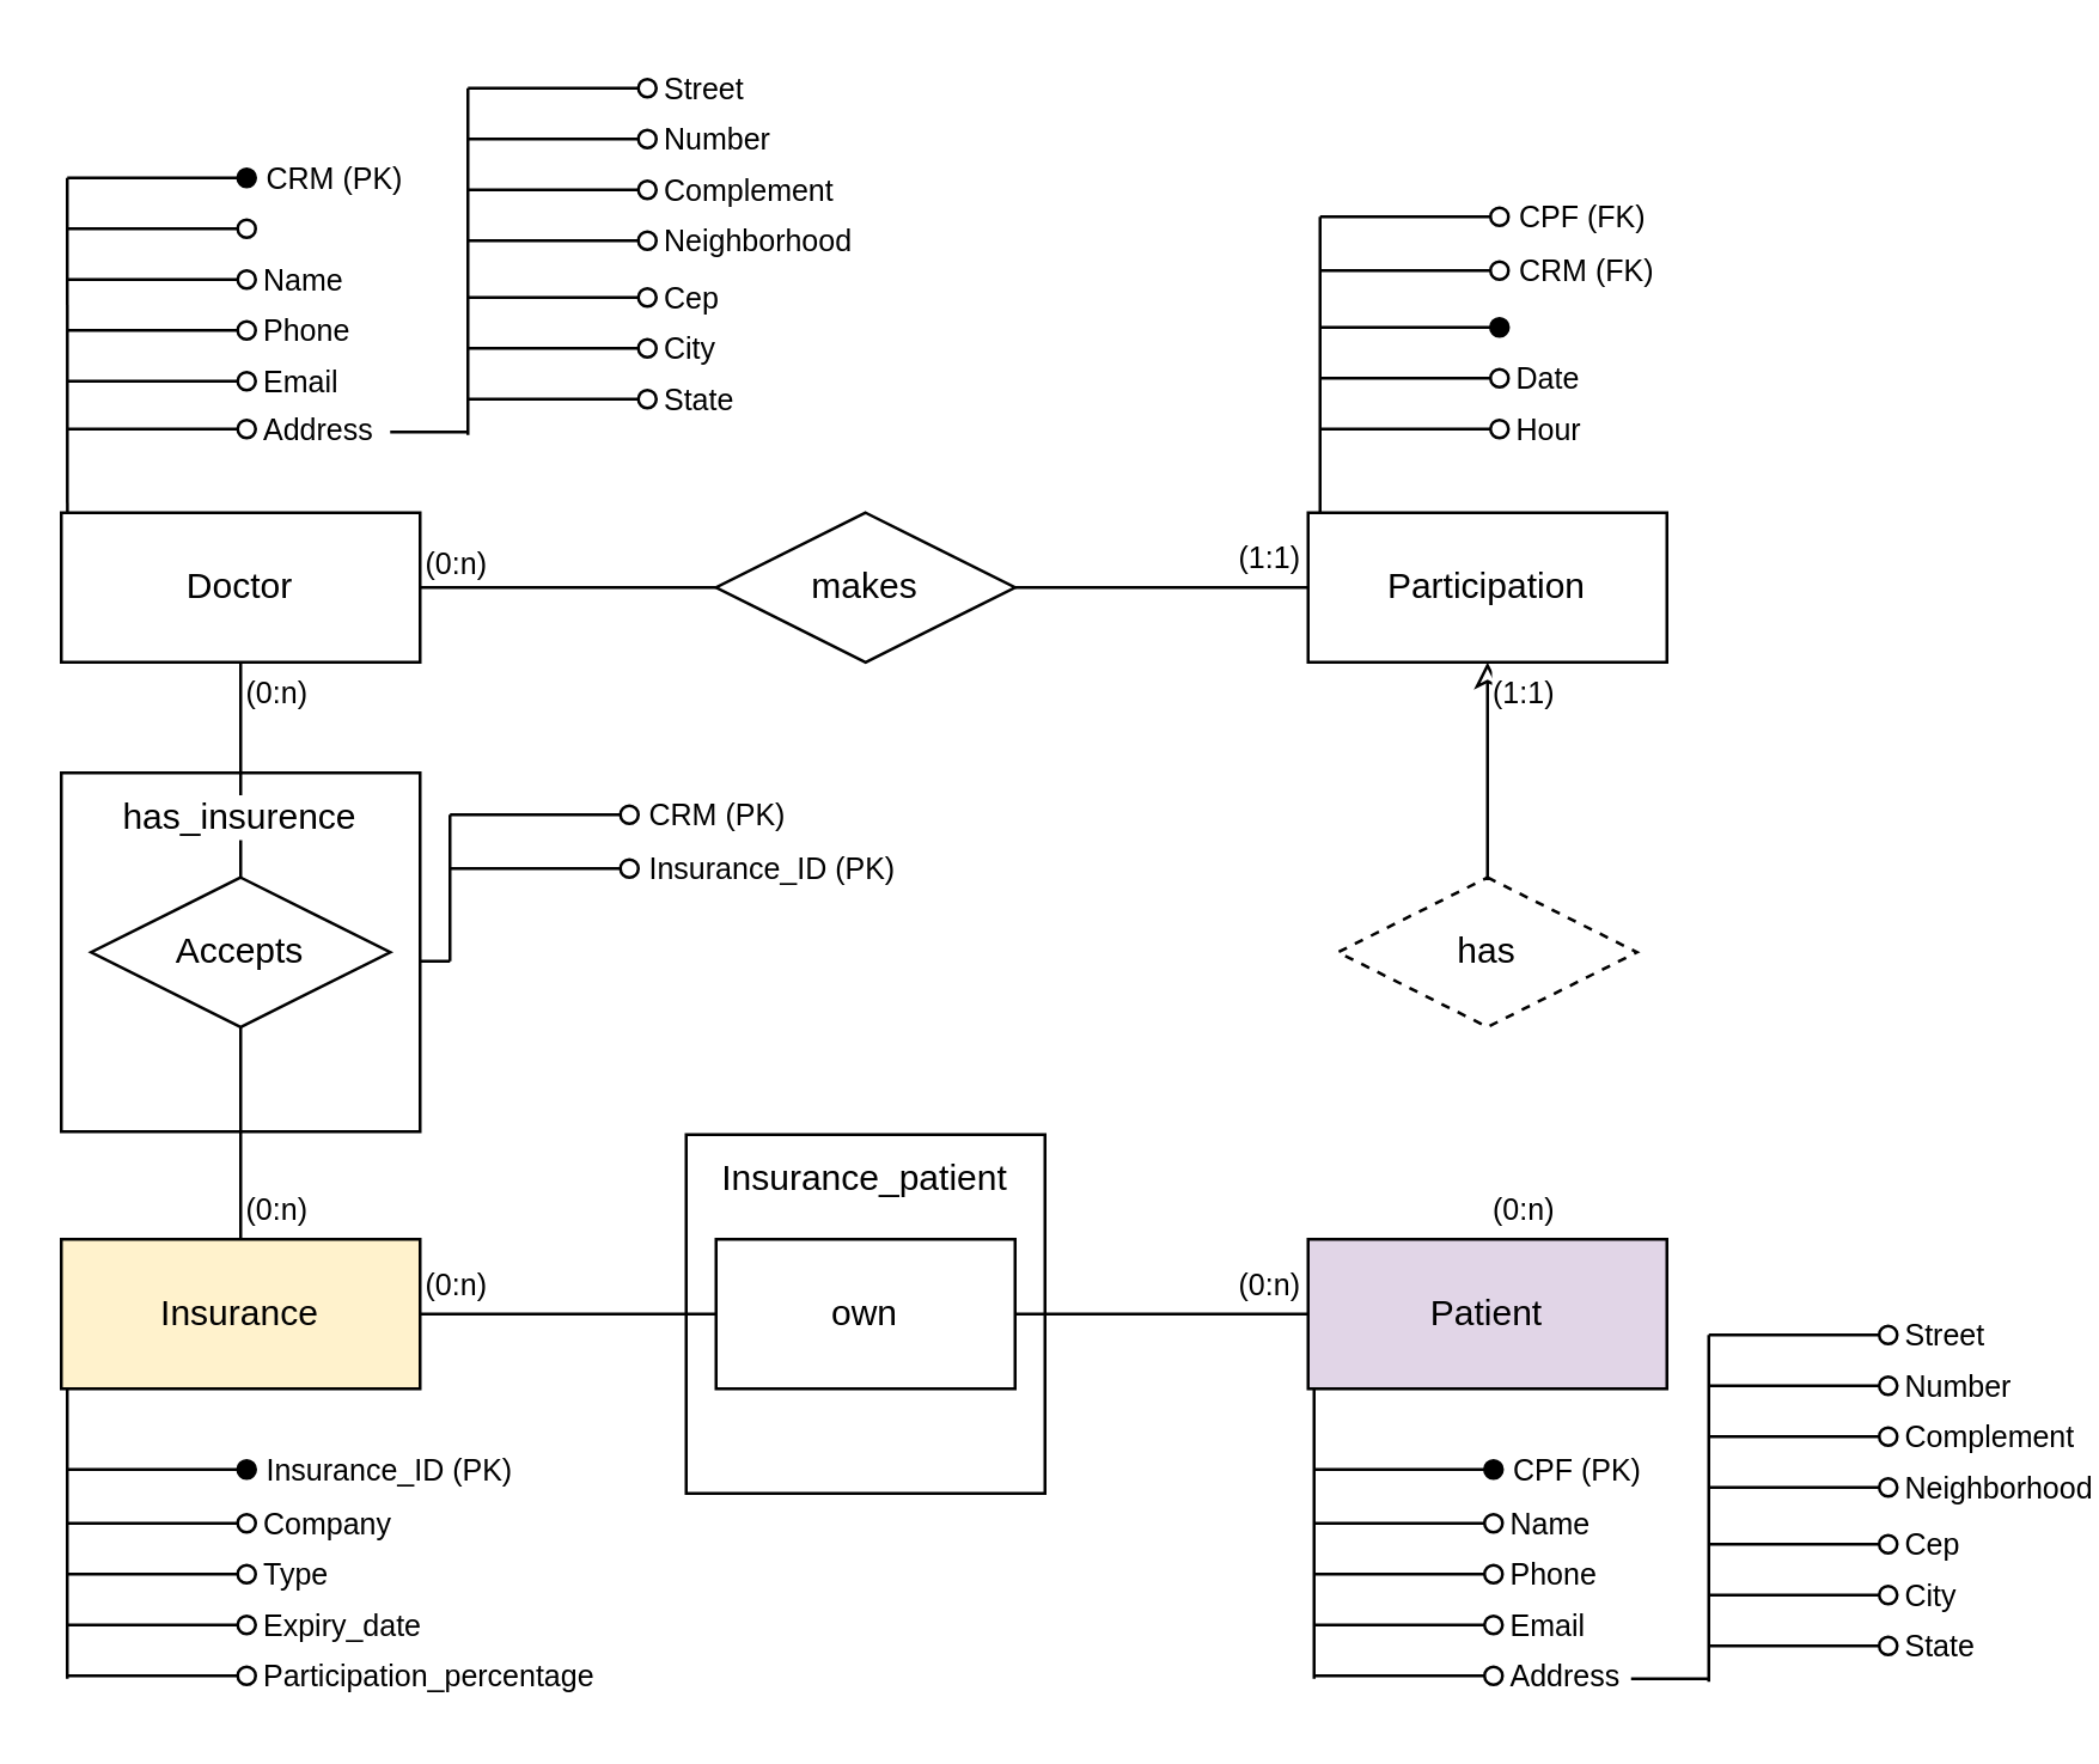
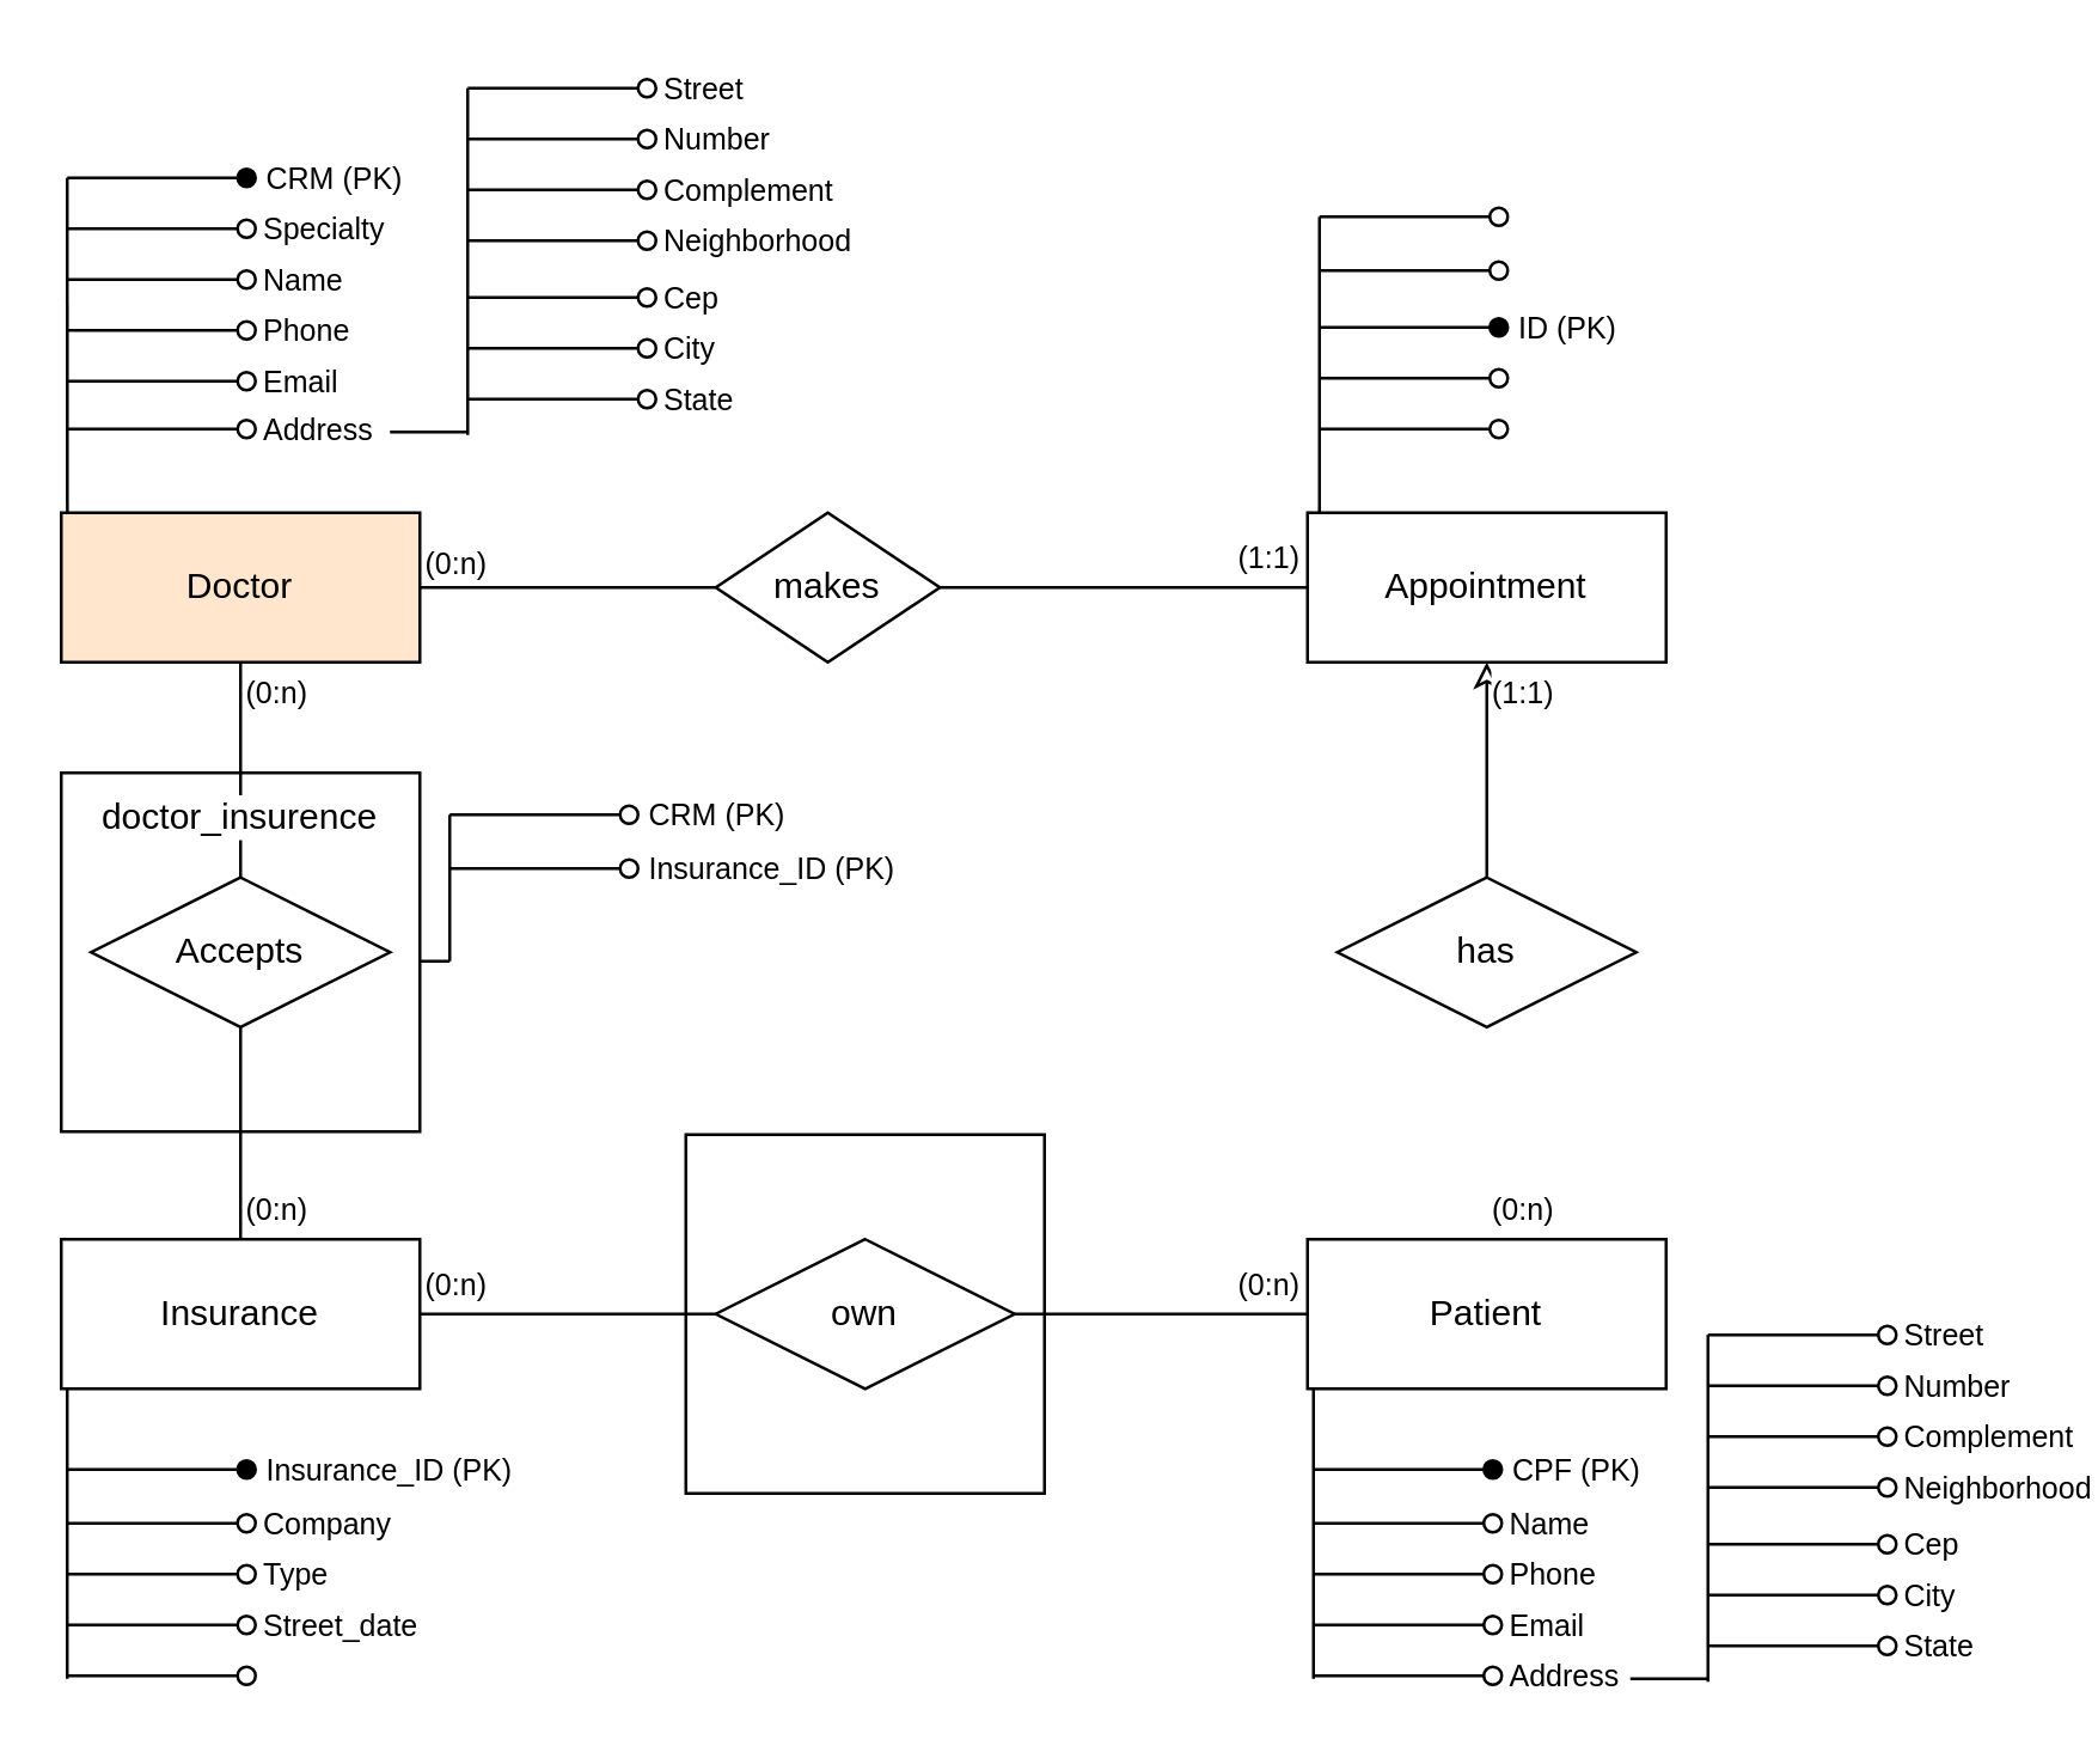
- <mxCell id="140" value="&lt;font style=&quot;font-size: 10px;&quot;&gt;CPF (FK)&lt;/font&gt;" style="text;html=1;align=left;verticalAlign=middle;whiteSpace=wrap;rounded=0;fontFamily=Helvetica;fontSize=12;fontColor=default;movable=1;resizable=1;rotatable=1;deletable=1;editable=1;locked=0;connectable=1;" vertex="1" parent="138"><mxGeometry x="65" width="51" height="17" as="geometry" /></mxCell>
+ <mxCell id="32" value="&lt;span style=&quot;font-size: 10px;&quot;&gt;Specialty&lt;/span&gt;" style="text;html=1;align=left;verticalAlign=middle;whiteSpace=wrap;rounded=0;fontFamily=Helvetica;fontSize=12;fontColor=default;" vertex="1" parent="30"><mxGeometry x="64" width="38" height="17" as="geometry" /></mxCell>
- <mxCell id="137" value="&lt;font style=&quot;font-size: 10px;&quot;&gt;CRM (FK)&lt;/font&gt;" style="text;html=1;align=left;verticalAlign=middle;whiteSpace=wrap;rounded=0;fontFamily=Helvetica;fontSize=12;fontColor=default;movable=1;resizable=1;rotatable=1;deletable=1;editable=1;locked=0;connectable=1;" vertex="1" parent="135"><mxGeometry x="65" width="51" height="17" as="geometry" /></mxCell>
+ <mxCell id="67" value="&lt;font style=&quot;font-size: 10px;&quot;&gt;ID (PK)&lt;/font&gt;" style="text;html=1;align=left;verticalAlign=middle;whiteSpace=wrap;rounded=0;fontFamily=Helvetica;fontSize=12;fontColor=default;" vertex="1" parent="65"><mxGeometry x="65" width="51" height="17" as="geometry" /></mxCell>
- <mxCell id="63" value="&lt;span style=&quot;font-size: 10px;&quot;&gt;Date&lt;/span&gt;" style="text;html=1;align=left;verticalAlign=middle;whiteSpace=wrap;rounded=0;fontFamily=Helvetica;fontSize=12;fontColor=default;" vertex="1" parent="61"><mxGeometry x="64" width="38" height="17" as="geometry" /></mxCell>
- <mxCell id="60" value="&lt;span style=&quot;font-size: 10px;&quot;&gt;Hour&lt;/span&gt;" style="text;html=1;align=left;verticalAlign=middle;whiteSpace=wrap;rounded=0;fontFamily=Helvetica;fontSize=12;fontColor=default;" vertex="1" parent="58"><mxGeometry x="64" width="38" height="17" as="geometry" /></mxCell>
- <mxCell id="5" value="Doctor" style="rounded=0;whiteSpace=wrap;html=1;" vertex="1" parent="1"><mxGeometry x="20" y="171" width="120" height="50" as="geometry" /></mxCell>
+ <mxCell id="5" value="Doctor" style="rounded=0;whiteSpace=wrap;html=1;fillColor=#ffe6cc;" vertex="1" parent="1"><mxGeometry x="20" y="171" width="120" height="50" as="geometry" /></mxCell>
- <mxCell id="11" value="makes" style="rhombus;whiteSpace=wrap;html=1;rounded=0;strokeColor=default;align=center;verticalAlign=middle;fontFamily=Helvetica;fontSize=12;fontColor=default;fillColor=default;" vertex="1" parent="1"><mxGeometry x="239" y="171" width="100" height="50" as="geometry" /></mxCell>
+ <mxCell id="11" value="makes" style="rhombus;whiteSpace=wrap;html=1;rounded=0;strokeColor=default;align=center;verticalAlign=middle;fontFamily=Helvetica;fontSize=12;fontColor=default;fillColor=default;" vertex="1" parent="1"><mxGeometry x="239" y="171" width="75" height="50" as="geometry" /></mxCell>
- <mxCell id="7" value="Participation" style="rounded=0;whiteSpace=wrap;html=1;" vertex="1" parent="1"><mxGeometry x="437" y="171" width="120" height="50" as="geometry" /></mxCell>
+ <mxCell id="7" value="Appointment" style="rounded=0;whiteSpace=wrap;html=1;" vertex="1" parent="1"><mxGeometry x="437" y="171" width="120" height="50" as="geometry" /></mxCell>
- <mxCell id="150" value="has_insurence" style="text;html=1;align=center;verticalAlign=middle;whiteSpace=wrap;rounded=0;fontFamily=Helvetica;fontSize=12;fontColor=default;labelBackgroundColor=default;" vertex="1" parent="1"><mxGeometry x="22" y="258" width="116" height="30" as="geometry" /></mxCell>
+ <mxCell id="150" value="doctor_insurence" style="text;html=1;align=center;verticalAlign=middle;whiteSpace=wrap;rounded=0;fontFamily=Helvetica;fontSize=12;fontColor=default;labelBackgroundColor=default;" vertex="1" parent="1"><mxGeometry x="22" y="258" width="116" height="30" as="geometry" /></mxCell>
- <mxCell id="13" value="has" style="rhombus;whiteSpace=wrap;html=1;rounded=0;strokeColor=default;align=center;verticalAlign=middle;fontFamily=Helvetica;fontSize=12;fontColor=default;fillColor=default;dashed=1;" vertex="1" parent="1"><mxGeometry x="447" y="293" width="100" height="50" as="geometry" /></mxCell>
+ <mxCell id="13" value="has" style="rhombus;whiteSpace=wrap;html=1;rounded=0;strokeColor=default;align=center;verticalAlign=middle;fontFamily=Helvetica;fontSize=12;fontColor=default;fillColor=default;" vertex="1" parent="1"><mxGeometry x="447" y="293" width="100" height="50" as="geometry" /></mxCell>
- <mxCell id="142" value="Insurance_patient" style="text;html=1;align=center;verticalAlign=middle;whiteSpace=wrap;rounded=0;fontFamily=Helvetica;fontSize=12;fontColor=default;labelBackgroundColor=default;" vertex="1" parent="1"><mxGeometry x="231" y="379" width="116" height="30" as="geometry" /></mxCell>
- <mxCell id="10" value="Insurance" style="rounded=0;whiteSpace=wrap;html=1;fillColor=#fff2cc;" vertex="1" parent="1"><mxGeometry x="20" y="414" width="120" height="50" as="geometry" /></mxCell>
+ <mxCell id="10" value="Insurance" style="rounded=0;whiteSpace=wrap;html=1;" vertex="1" parent="1"><mxGeometry x="20" y="414" width="120" height="50" as="geometry" /></mxCell>
- <mxCell id="17" value="own" style="whiteSpace=wrap;html=1;strokeColor=default;align=center;verticalAlign=middle;fontFamily=Helvetica;fontSize=12;fontColor=default;fillColor=default;rounded=0;" vertex="1" parent="1"><mxGeometry x="239" y="414" width="100" height="50" as="geometry" /></mxCell>
+ <mxCell id="17" value="own" style="rhombus;whiteSpace=wrap;html=1;rounded=0;strokeColor=default;align=center;verticalAlign=middle;fontFamily=Helvetica;fontSize=12;fontColor=default;fillColor=default;" vertex="1" parent="1"><mxGeometry x="239" y="414" width="100" height="50" as="geometry" /></mxCell>
- <mxCell id="8" value="Patient" style="rounded=0;whiteSpace=wrap;html=1;fillColor=#e1d5e7;" vertex="1" parent="1"><mxGeometry x="437" y="414" width="120" height="50" as="geometry" /></mxCell>
+ <mxCell id="8" value="Patient" style="rounded=0;whiteSpace=wrap;html=1;" vertex="1" parent="1"><mxGeometry x="437" y="414" width="120" height="50" as="geometry" /></mxCell>
- <mxCell id="116" value="&lt;span style=&quot;font-size: 10px;&quot;&gt;Expiry_date&lt;/span&gt;" style="text;html=1;align=left;verticalAlign=middle;whiteSpace=wrap;rounded=0;fontFamily=Helvetica;fontSize=12;fontColor=default;" vertex="1" parent="114"><mxGeometry x="64" width="38" height="17" as="geometry" /></mxCell>
+ <mxCell id="116" value="&lt;span style=&quot;font-size: 10px;&quot;&gt;Street_date&lt;/span&gt;" style="text;html=1;align=left;verticalAlign=middle;whiteSpace=wrap;rounded=0;fontFamily=Helvetica;fontSize=12;fontColor=default;" vertex="1" parent="114"><mxGeometry x="64" width="38" height="17" as="geometry" /></mxCell>
- <mxCell id="119" value="&lt;span style=&quot;font-size: 10px;&quot;&gt;Participation_percentage&lt;/span&gt;" style="text;html=1;align=left;verticalAlign=middle;whiteSpace=wrap;rounded=0;fontFamily=Helvetica;fontSize=12;fontColor=default;" vertex="1" parent="117"><mxGeometry x="64" width="38" height="17" as="geometry" /></mxCell>
